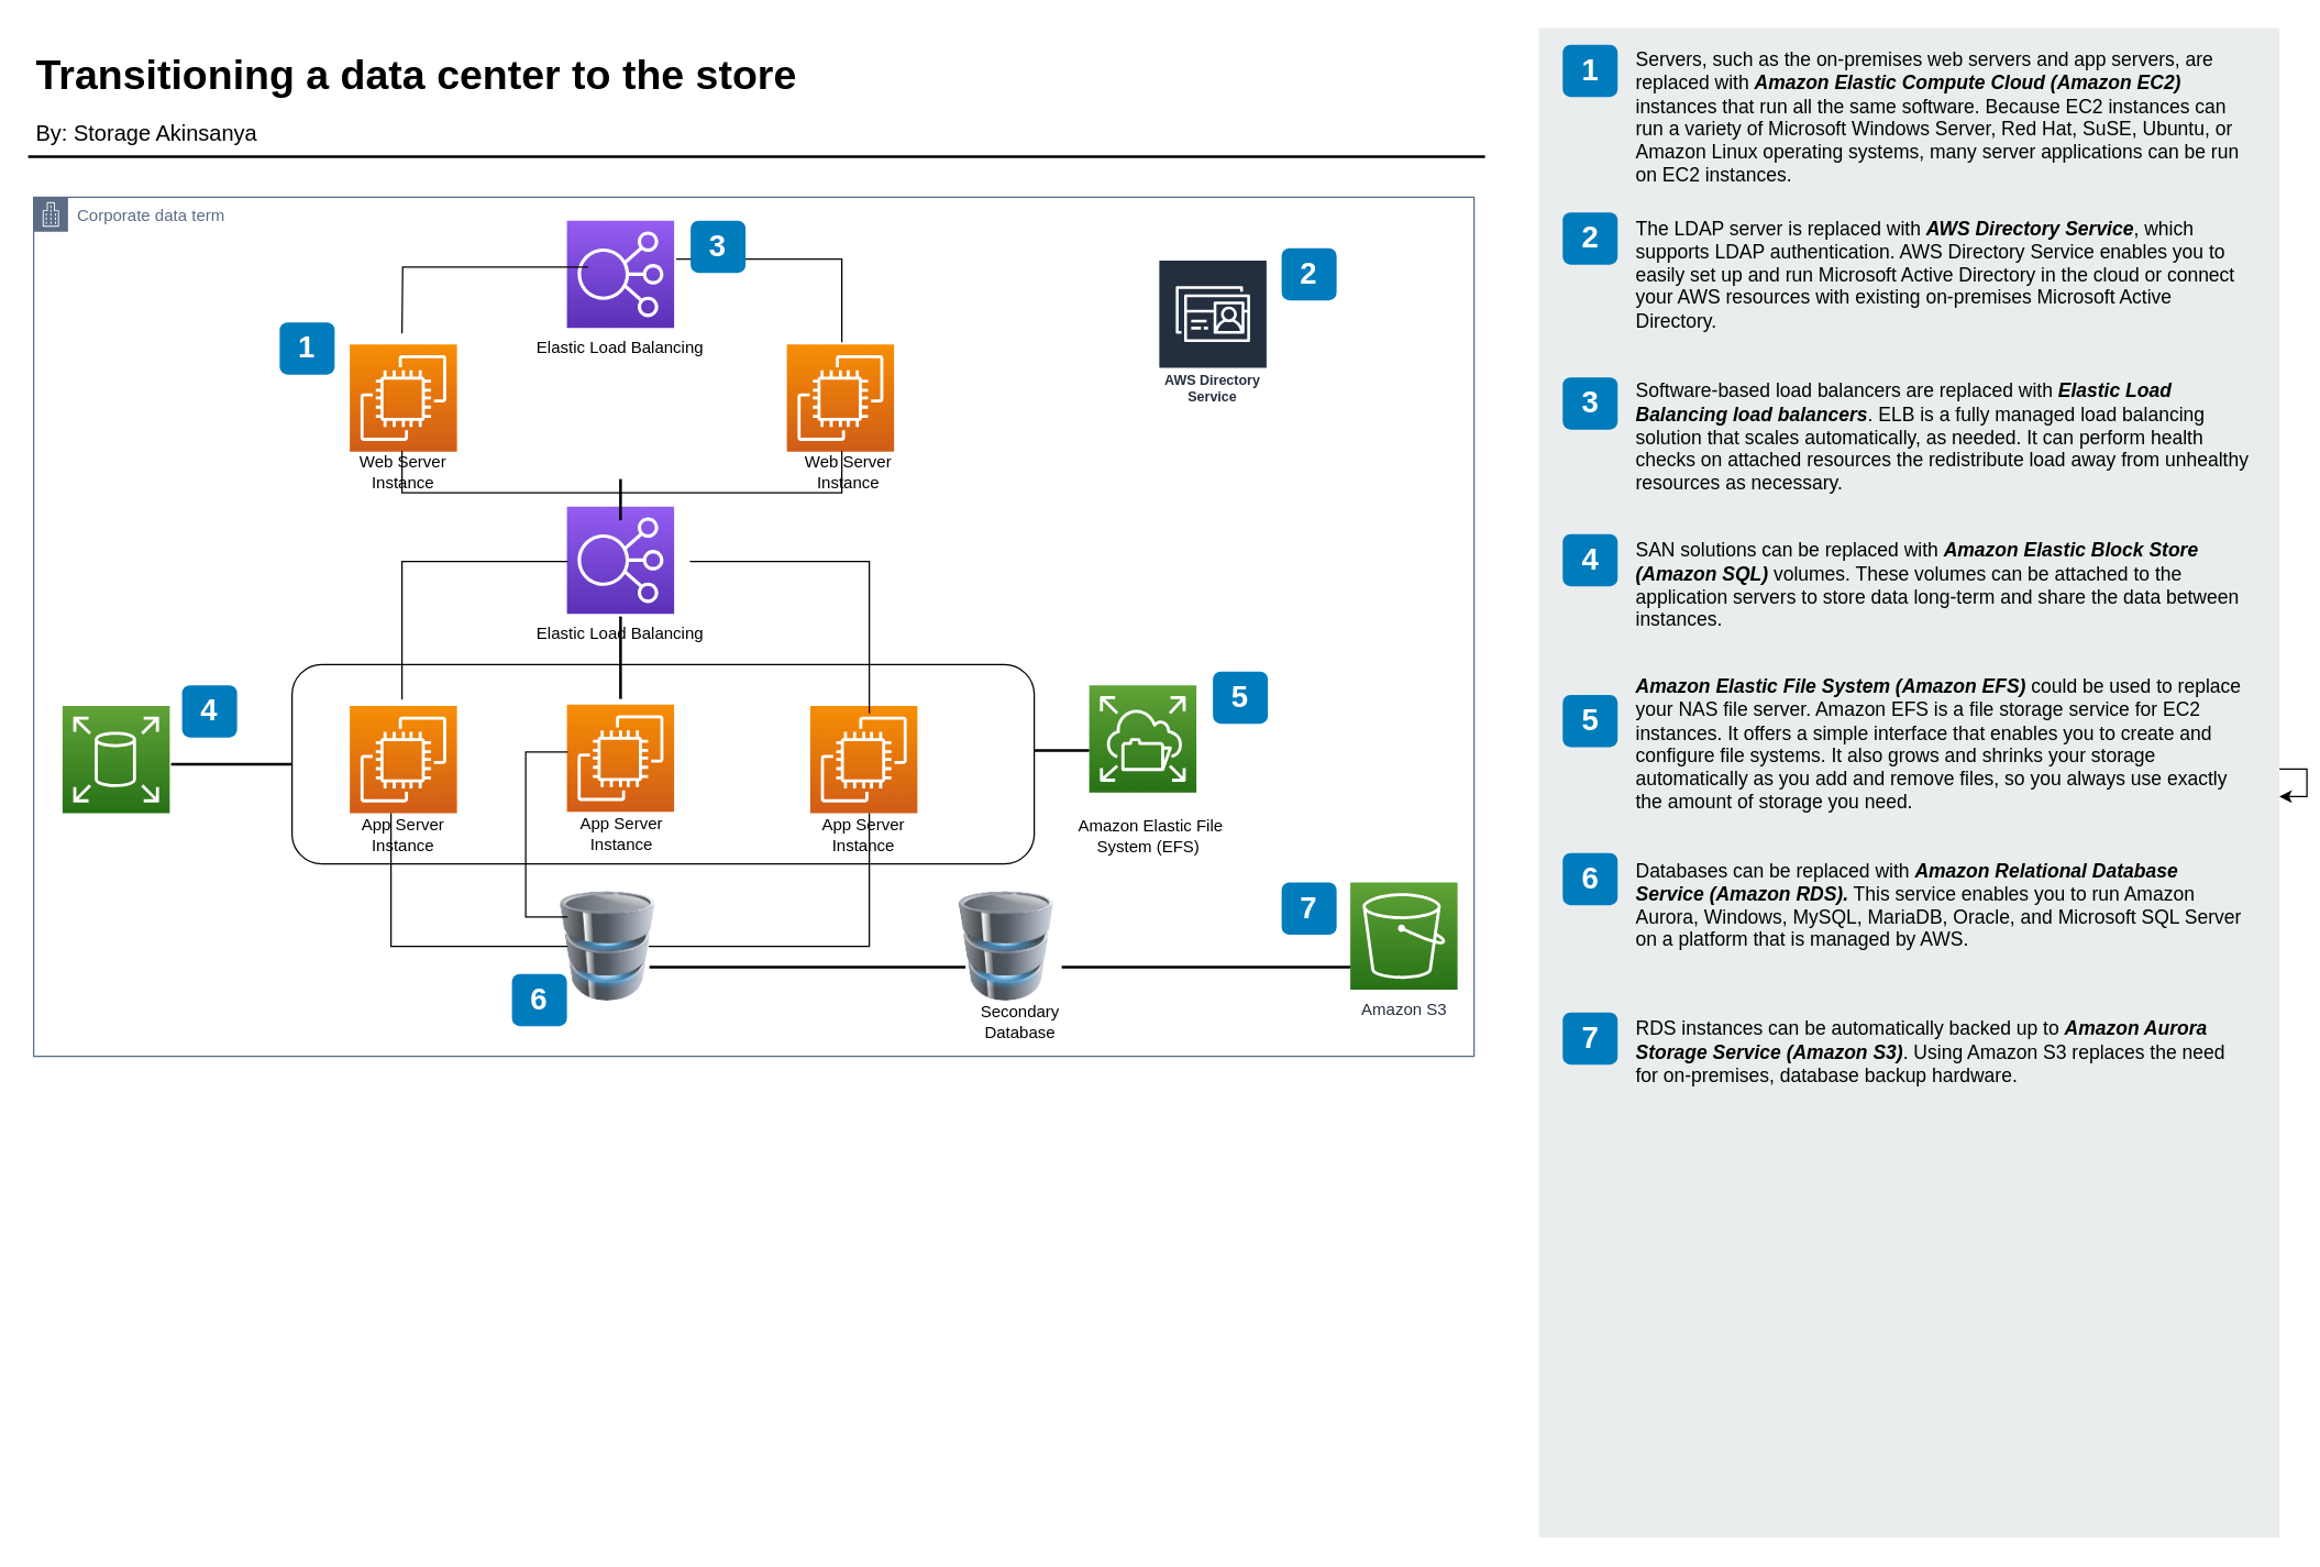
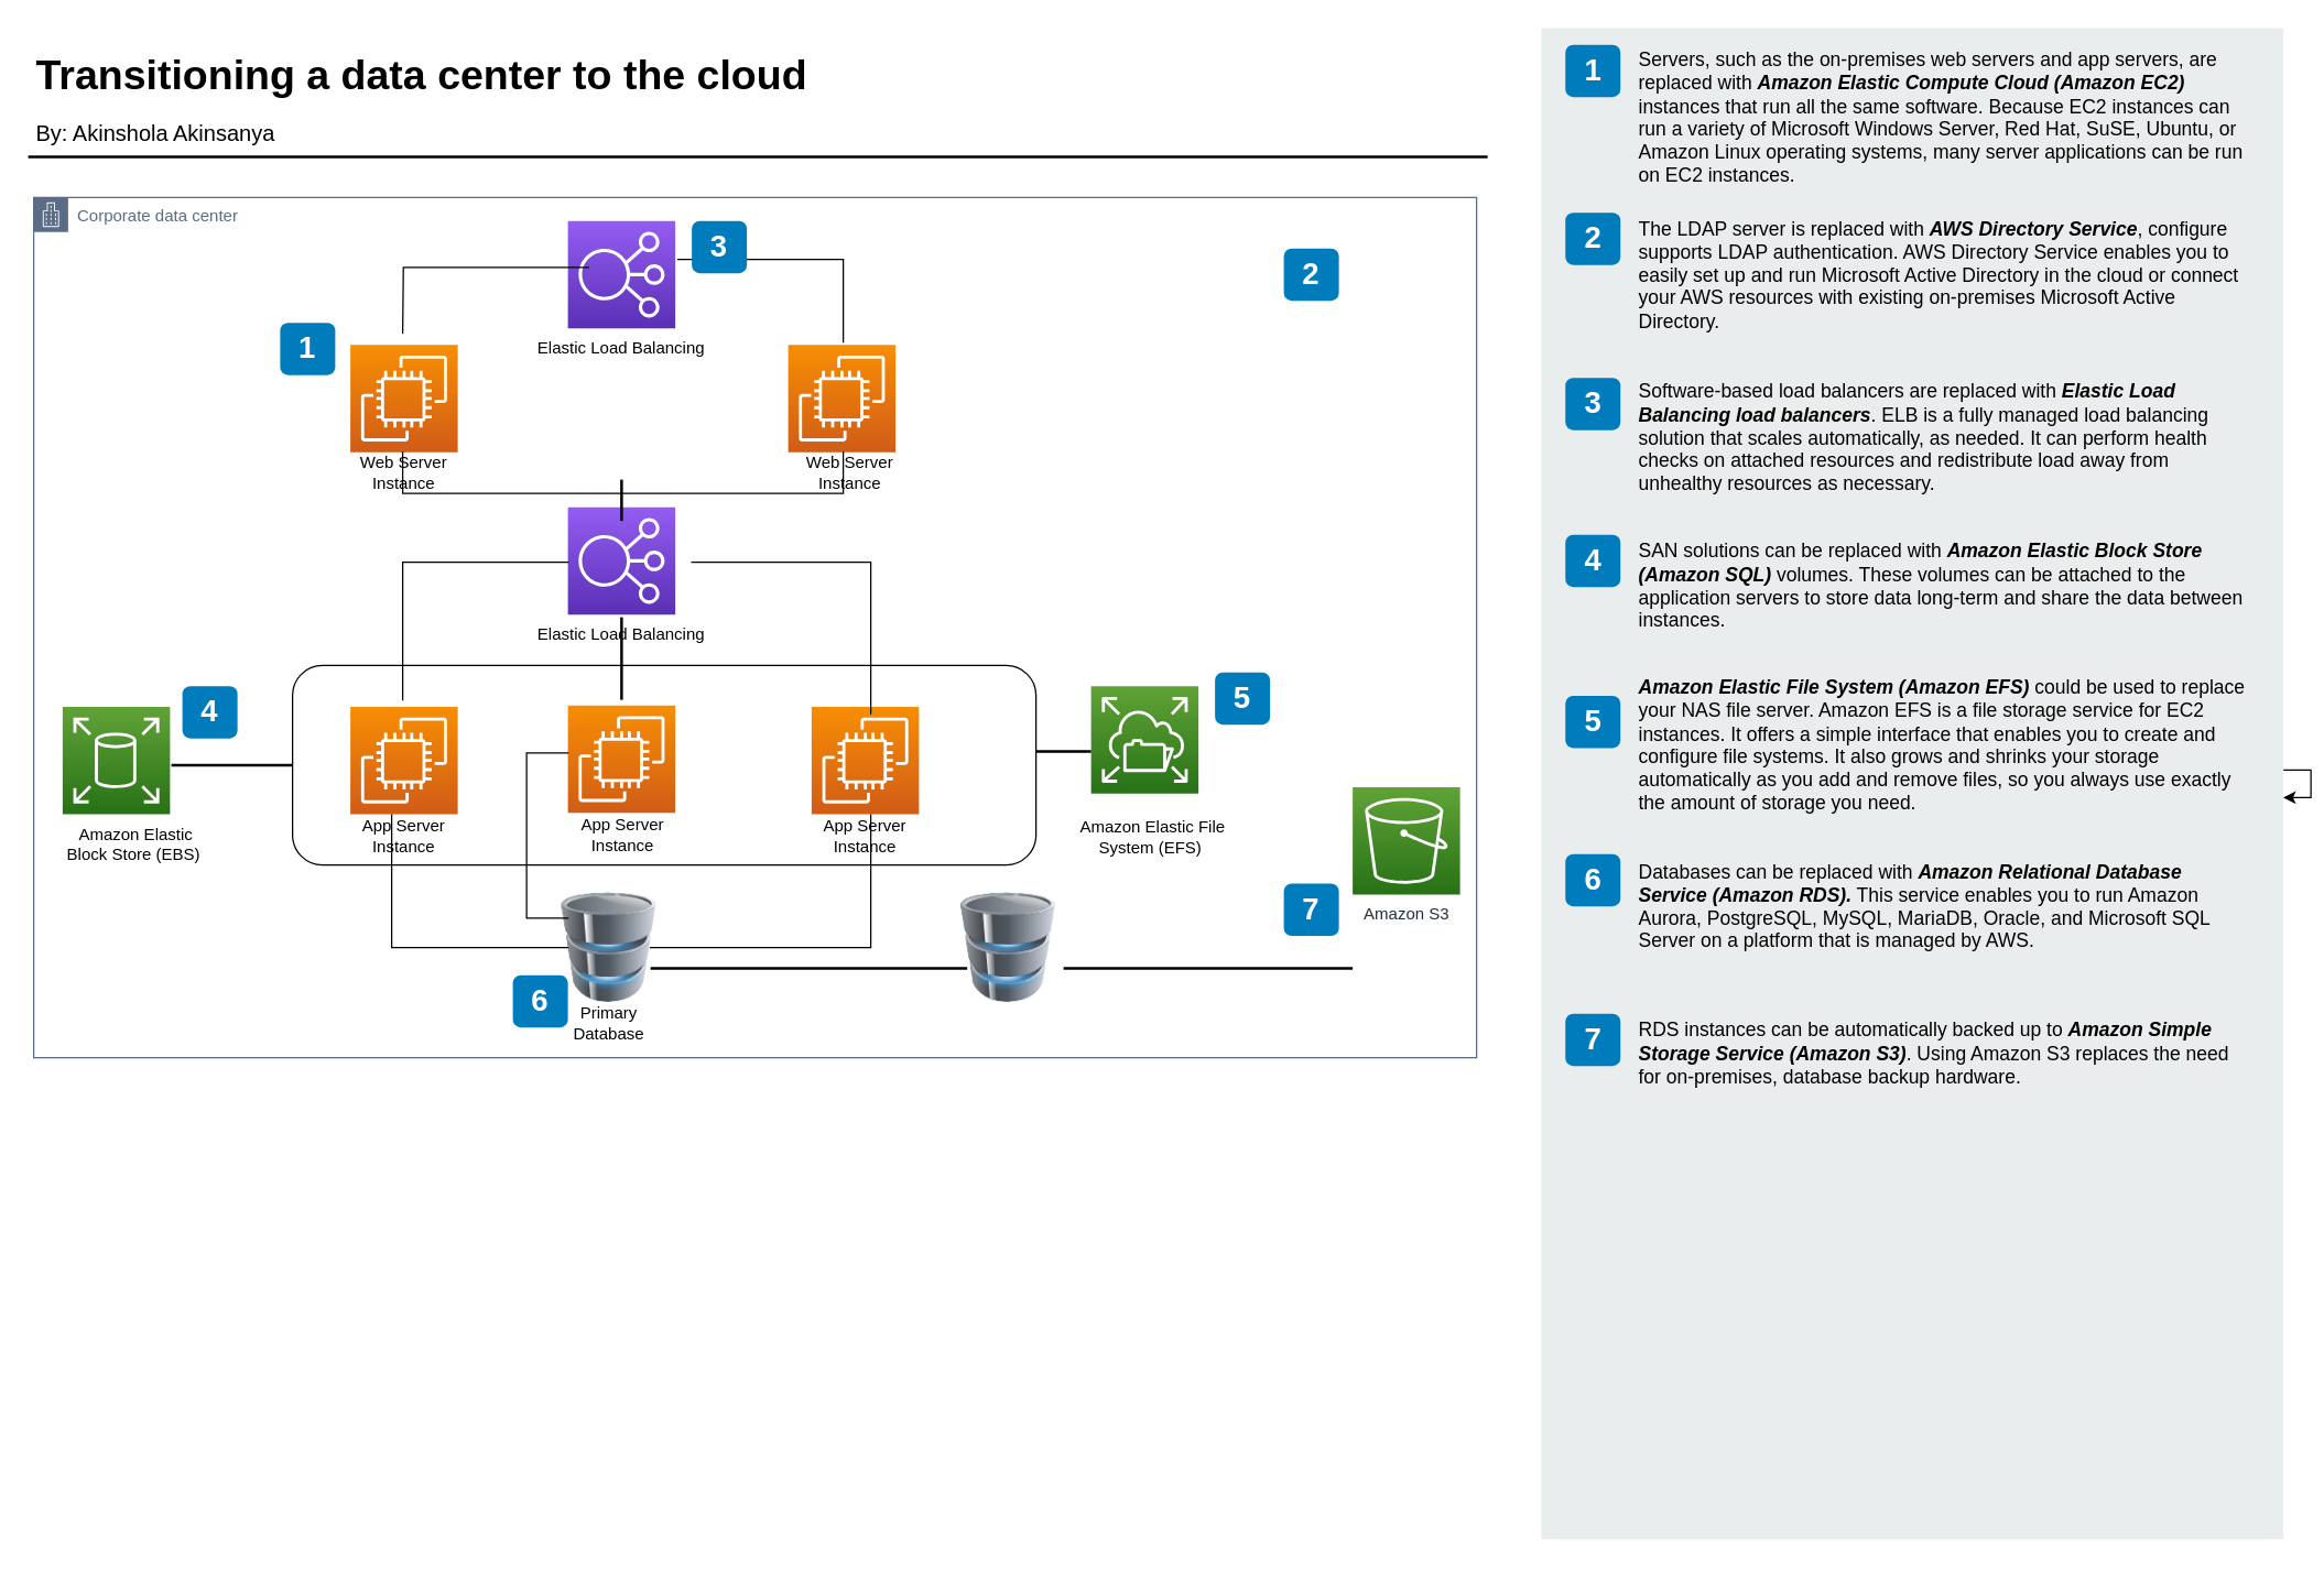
- <mxCell id="4" value="Transitioning a data center to the store" style="text;html=1;resizable=0;points=[];autosize=1;align=left;verticalAlign=top;spacingTop=-4;fontSize=30;fontStyle=1" parent="1" vertex="1"><mxGeometry x="24" y="33.5" width="580" height="40" as="geometry" /></mxCell>
+ <mxCell id="4" value="Transitioning a data center to the cloud" style="text;html=1;resizable=0;points=[];autosize=1;align=left;verticalAlign=top;spacingTop=-4;fontSize=30;fontStyle=1" parent="1" vertex="1"><mxGeometry x="24" y="33.5" width="580" height="40" as="geometry" /></mxCell>
- <mxCell id="5" value="By: Storage Akinsanya" style="text;html=1;resizable=0;points=[];autosize=1;align=left;verticalAlign=top;spacingTop=-4;fontSize=16" parent="1" vertex="1"><mxGeometry x="24" y="83.5" width="190" height="20" as="geometry" /></mxCell>
+ <mxCell id="5" value="By: Akinshola Akinsanya" style="text;html=1;resizable=0;points=[];autosize=1;align=left;verticalAlign=top;spacingTop=-4;fontSize=16" parent="1" vertex="1"><mxGeometry x="24" y="83.5" width="190" height="20" as="geometry" /></mxCell>
- <mxCell id="2" value="Corporate data term" style="points=[[0,0],[0.25,0],[0.5,0],[0.75,0],[1,0],[1,0.25],[1,0.5],[1,0.75],[1,1],[0.75,1],[0.5,1],[0.25,1],[0,1],[0,0.75],[0,0.5],[0,0.25]];outlineConnect=0;gradientColor=none;html=1;whiteSpace=wrap;fontSize=12;fontStyle=0;shape=mxgraph.aws4.group;grIcon=mxgraph.aws4.group_corporate_data_center;strokeColor=#5A6C86;fillColor=none;verticalAlign=top;align=left;spacingLeft=30;fontColor=#5A6C86;dashed=0;" parent="1" vertex="1"><mxGeometry x="24" y="143" width="1048" height="625" as="geometry" /></mxCell>
+ <mxCell id="2" value="Corporate data center" style="points=[[0,0],[0.25,0],[0.5,0],[0.75,0],[1,0],[1,0.25],[1,0.5],[1,0.75],[1,1],[0.75,1],[0.5,1],[0.25,1],[0,1],[0,0.75],[0,0.5],[0,0.25]];outlineConnect=0;gradientColor=none;html=1;whiteSpace=wrap;fontSize=12;fontStyle=0;shape=mxgraph.aws4.group;grIcon=mxgraph.aws4.group_corporate_data_center;strokeColor=#5A6C86;fillColor=none;verticalAlign=top;align=left;spacingLeft=30;fontColor=#5A6C86;dashed=0;" parent="1" vertex="1"><mxGeometry x="24" y="143" width="1048" height="625" as="geometry" /></mxCell>
- <mxCell id="16" value="&lt;div&gt;The LDAP server is replaced with &lt;b&gt;&lt;i&gt;AWS Directory Service&lt;/i&gt;&lt;/b&gt;, which supports LDAP authentication. AWS Directory Service enables you to easily set up and run Microsoft Active Directory in the cloud or connect your AWS resources with existing on-premises Microsoft Active Directory.&lt;/div&gt;&lt;div&gt;&lt;br&gt;&lt;/div&gt;" style="text;html=1;align=left;verticalAlign=top;spacingTop=-4;fontSize=14;labelBackgroundColor=none;whiteSpace=wrap;" parent="1" vertex="1"><mxGeometry x="1187.5" y="154.5" width="450" height="115" as="geometry" /></mxCell>
+ <mxCell id="16" value="&lt;div&gt;The LDAP server is replaced with &lt;b&gt;&lt;i&gt;AWS Directory Service&lt;/i&gt;&lt;/b&gt;, configure supports LDAP authentication. AWS Directory Service enables you to easily set up and run Microsoft Active Directory in the cloud or connect your AWS resources with existing on-premises Microsoft Active Directory.&lt;/div&gt;&lt;div&gt;&lt;br&gt;&lt;/div&gt;" style="text;html=1;align=left;verticalAlign=top;spacingTop=-4;fontSize=14;labelBackgroundColor=none;whiteSpace=wrap;" parent="1" vertex="1"><mxGeometry x="1187.5" y="154.5" width="450" height="115" as="geometry" /></mxCell>
- <mxCell id="31" value="AWS Directory Service" style="sketch=0;outlineConnect=0;fontColor=#232F3E;gradientColor=none;strokeColor=#ffffff;fillColor=#232F3E;dashed=0;verticalLabelPosition=middle;verticalAlign=bottom;align=center;html=1;whiteSpace=wrap;fontSize=10;fontStyle=1;spacing=3;shape=mxgraph.aws4.productIcon;prIcon=mxgraph.aws4.directory_service;" vertex="1" parent="1"><mxGeometry x="842" y="188" width="80" height="110" as="geometry" /></mxCell>
- <mxCell id="17" value="&lt;div&gt;Software-based load balancers are replaced with &lt;b&gt;&lt;i&gt;Elastic Load Balancing load balancers&lt;/i&gt;&lt;/b&gt;. ELB is a fully managed load balancing solution that scales automatically, as needed. It can perform health checks on attached resources the redistribute load away from unhealthy resources as necessary.&lt;/div&gt;&lt;div&gt;&lt;br&gt;&lt;/div&gt;" style="text;html=1;align=left;verticalAlign=top;spacingTop=-4;fontSize=14;labelBackgroundColor=none;whiteSpace=wrap;" parent="1" vertex="1"><mxGeometry x="1187.5" y="272.5" width="450" height="117" as="geometry" /></mxCell>
+ <mxCell id="17" value="&lt;div&gt;Software-based load balancers are replaced with &lt;b&gt;&lt;i&gt;Elastic Load Balancing load balancers&lt;/i&gt;&lt;/b&gt;. ELB is a fully managed load balancing solution that scales automatically, as needed. It can perform health checks on attached resources and redistribute load away from unhealthy resources as necessary.&lt;/div&gt;&lt;div&gt;&lt;br&gt;&lt;/div&gt;" style="text;html=1;align=left;verticalAlign=top;spacingTop=-4;fontSize=14;labelBackgroundColor=none;whiteSpace=wrap;" parent="1" vertex="1"><mxGeometry x="1187.5" y="272.5" width="450" height="117" as="geometry" /></mxCell>
+ <mxCell id="56" value="Amazon Elastic Block Store (EBS)&amp;nbsp;" style="text;html=1;strokeColor=none;fillColor=none;align=center;verticalAlign=middle;whiteSpace=wrap;rounded=0;" vertex="1" parent="1"><mxGeometry x="45" y="598" width="107" height="30" as="geometry" /></mxCell>
- <mxCell id="20" value="&lt;div&gt;Databases can be replaced with &lt;b&gt;&lt;i&gt;Amazon Relational Database Service (Amazon RDS).&lt;/i&gt;&lt;/b&gt; This service enables you to run Amazon Aurora, Windows, MySQL, MariaDB, Oracle, and Microsoft SQL Server on a platform that is managed by AWS.&amp;nbsp;&lt;/div&gt;&lt;div&gt;&lt;br&gt;&lt;/div&gt;" style="text;html=1;align=left;verticalAlign=top;spacingTop=-4;fontSize=14;labelBackgroundColor=none;whiteSpace=wrap;" parent="1" vertex="1"><mxGeometry x="1187.5" y="621.5" width="450" height="118" as="geometry" /></mxCell>
+ <mxCell id="20" value="&lt;div&gt;Databases can be replaced with &lt;b&gt;&lt;i&gt;Amazon Relational Database Service (Amazon RDS).&lt;/i&gt;&lt;/b&gt; This service enables you to run Amazon Aurora, PostgreSQL, MySQL, MariaDB, Oracle, and Microsoft SQL Server on a platform that is managed by AWS.&amp;nbsp;&lt;/div&gt;&lt;div&gt;&lt;br&gt;&lt;/div&gt;" style="text;html=1;align=left;verticalAlign=top;spacingTop=-4;fontSize=14;labelBackgroundColor=none;whiteSpace=wrap;" parent="1" vertex="1"><mxGeometry x="1187.5" y="621.5" width="450" height="118" as="geometry" /></mxCell>
- <mxCell id="22" value="Amazon S3" style="outlineConnect=0;fontColor=#232F3E;gradientColor=#60A337;gradientDirection=north;fillColor=#277116;strokeColor=#ffffff;dashed=0;verticalLabelPosition=bottom;verticalAlign=top;align=center;html=1;fontSize=12;fontStyle=0;aspect=fixed;shape=mxgraph.aws4.resourceIcon;resIcon=mxgraph.aws4.s3;labelBackgroundColor=#ffffff;" parent="1" vertex="1"><mxGeometry x="982" y="641.5" width="78" height="78" as="geometry" /></mxCell>
+ <mxCell id="22" value="Amazon S3" style="outlineConnect=0;fontColor=#232F3E;gradientColor=#60A337;gradientDirection=north;fillColor=#277116;strokeColor=#ffffff;dashed=0;verticalLabelPosition=bottom;verticalAlign=top;align=center;html=1;fontSize=12;fontStyle=0;aspect=fixed;shape=mxgraph.aws4.resourceIcon;resIcon=mxgraph.aws4.s3;labelBackgroundColor=#ffffff;" parent="1" vertex="1"><mxGeometry x="982" y="571.5" width="78" height="78" as="geometry" /></mxCell>
+ <mxCell id="58" value="Primary Database" style="text;html=1;strokeColor=none;fillColor=none;align=center;verticalAlign=middle;whiteSpace=wrap;rounded=0;" vertex="1" parent="1"><mxGeometry x="412" y="728" width="60" height="30" as="geometry" /></mxCell>
- <mxCell id="59" value="Secondary Database" style="text;html=1;strokeColor=none;fillColor=none;align=center;verticalAlign=middle;whiteSpace=wrap;rounded=0;" vertex="1" parent="1"><mxGeometry x="712" y="728" width="60" height="30" as="geometry" /></mxCell>
- <mxCell id="21" value="&lt;div&gt;RDS instances can be automatically backed up to &lt;b&gt;&lt;i&gt;Amazon Aurora Storage Service (Amazon S3)&lt;/i&gt;&lt;/b&gt;. Using Amazon S3 replaces the need for on-premises, database backup hardware.&lt;/div&gt;&lt;div&gt;&lt;br&gt;&lt;/div&gt;" style="text;html=1;align=left;verticalAlign=top;spacingTop=-4;fontSize=14;labelBackgroundColor=none;whiteSpace=wrap;" parent="1" vertex="1"><mxGeometry x="1188" y="736.5" width="449" height="113" as="geometry" /></mxCell>
+ <mxCell id="21" value="&lt;div&gt;RDS instances can be automatically backed up to &lt;b&gt;&lt;i&gt;Amazon Simple Storage Service (Amazon S3)&lt;/i&gt;&lt;/b&gt;. Using Amazon S3 replaces the need for on-premises, database backup hardware.&lt;/div&gt;&lt;div&gt;&lt;br&gt;&lt;/div&gt;" style="text;html=1;align=left;verticalAlign=top;spacingTop=-4;fontSize=14;labelBackgroundColor=none;whiteSpace=wrap;" parent="1" vertex="1"><mxGeometry x="1188" y="736.5" width="449" height="113" as="geometry" /></mxCell>
